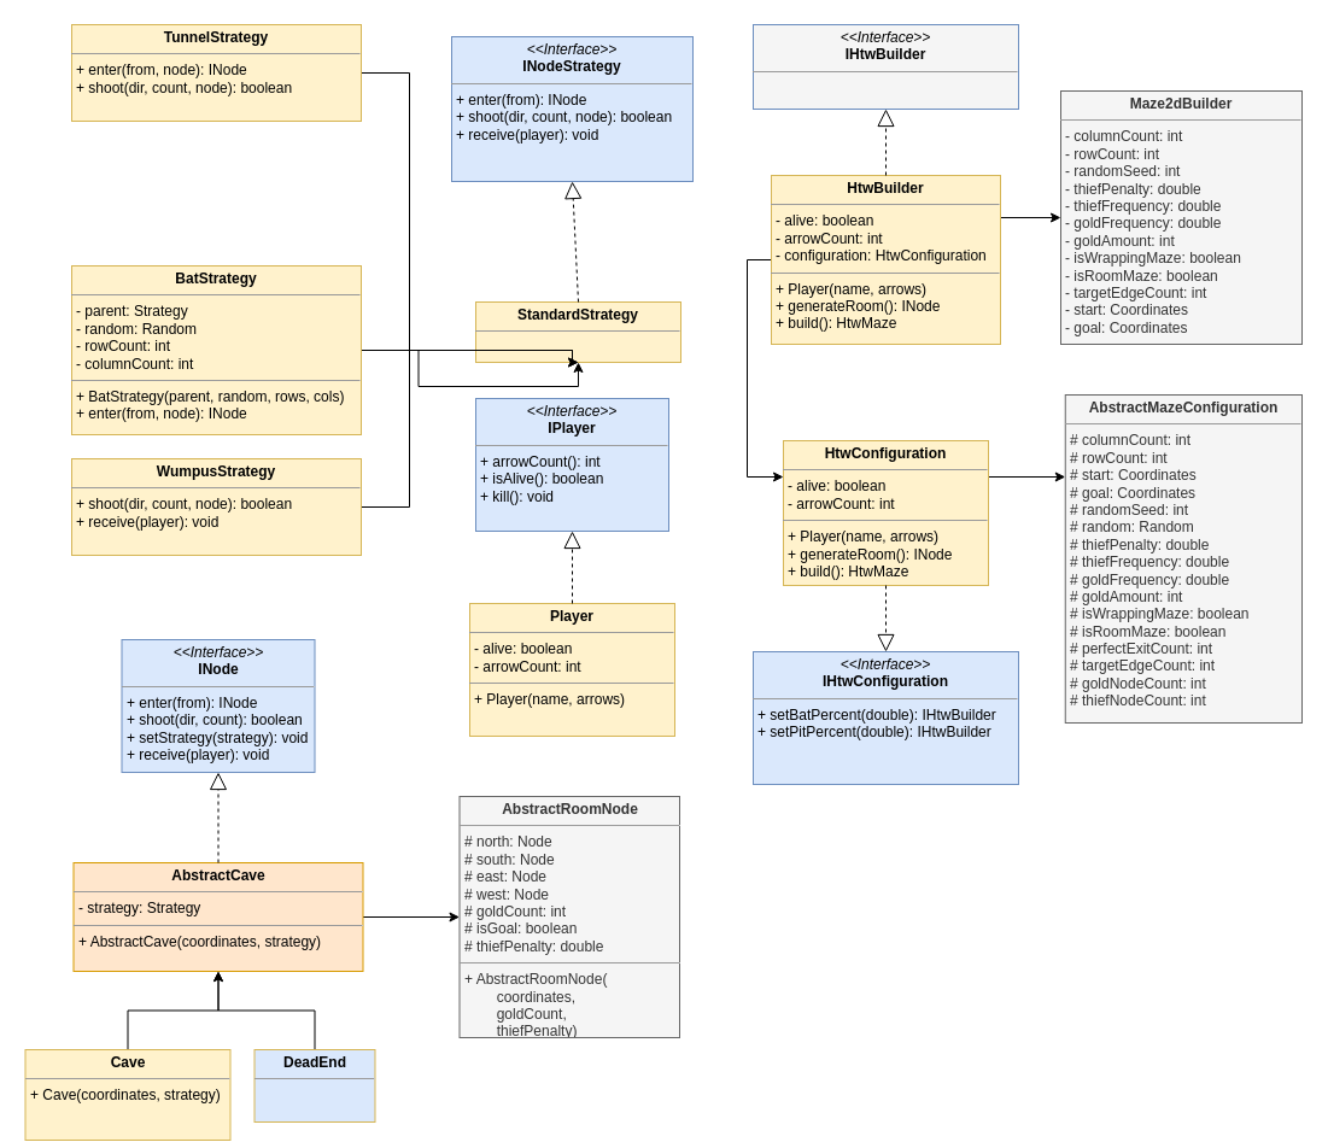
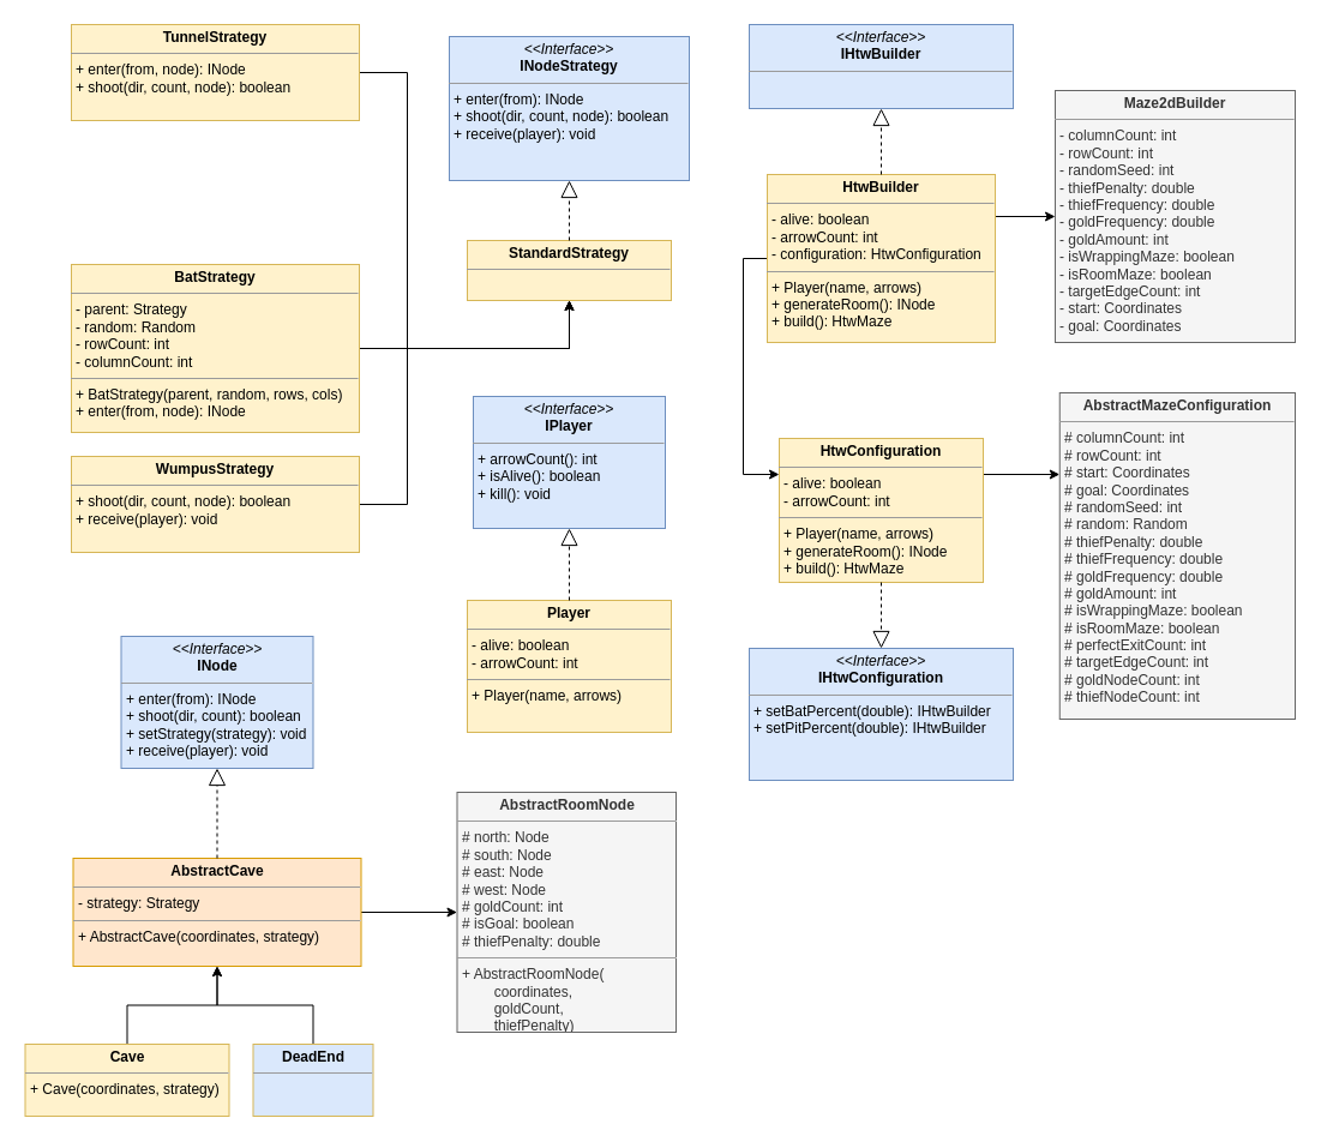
- <mxCell id="27" value="&lt;p style=&quot;margin: 0px ; margin-top: 4px ; text-align: center&quot;&gt;&lt;i&gt;&amp;lt;&amp;lt;Interface&amp;gt;&amp;gt;&lt;/i&gt;&lt;br&gt;&lt;b&gt;IHtwBuilder&lt;/b&gt;&lt;/p&gt;&lt;hr size=&quot;1&quot;&gt;&lt;p style=&quot;margin: 0px ; margin-left: 4px&quot;&gt;&lt;br&gt;&lt;/p&gt;" style="verticalAlign=top;align=left;overflow=fill;fontSize=12;fontFamily=Helvetica;html=1;fillColor=#f5f5f5;strokeColor=#6c8ebf;" vertex="1" parent="1"><mxGeometry x="624" y="20" width="220" height="70" as="geometry" /></mxCell>
+ <mxCell id="27" value="&lt;p style=&quot;margin: 0px ; margin-top: 4px ; text-align: center&quot;&gt;&lt;i&gt;&amp;lt;&amp;lt;Interface&amp;gt;&amp;gt;&lt;/i&gt;&lt;br&gt;&lt;b&gt;IHtwBuilder&lt;/b&gt;&lt;/p&gt;&lt;hr size=&quot;1&quot;&gt;&lt;p style=&quot;margin: 0px ; margin-left: 4px&quot;&gt;&lt;br&gt;&lt;/p&gt;" style="verticalAlign=top;align=left;overflow=fill;fontSize=12;fontFamily=Helvetica;html=1;fillColor=#dae8fc;strokeColor=#6c8ebf;" vertex="1" parent="1"><mxGeometry x="624" y="20" width="220" height="70" as="geometry" /></mxCell>
- <mxCell id="6" value="&lt;p style=&quot;margin: 0px ; margin-top: 4px ; text-align: center&quot;&gt;&lt;b&gt;StandardStrategy&lt;/b&gt;&lt;/p&gt;&lt;hr size=&quot;1&quot;&gt;&lt;p style=&quot;margin: 0px ; margin-left: 4px&quot;&gt;&lt;br&gt;&lt;/p&gt;" style="verticalAlign=top;align=left;overflow=fill;fontSize=12;fontFamily=Helvetica;html=1;fillColor=#fff2cc;strokeColor=#d6b656;" parent="1" vertex="1"><mxGeometry x="394" y="250" width="170" height="50" as="geometry" /></mxCell>
+ <mxCell id="6" value="&lt;p style=&quot;margin: 0px ; margin-top: 4px ; text-align: center&quot;&gt;&lt;b&gt;StandardStrategy&lt;/b&gt;&lt;/p&gt;&lt;hr size=&quot;1&quot;&gt;&lt;p style=&quot;margin: 0px ; margin-left: 4px&quot;&gt;&lt;br&gt;&lt;/p&gt;" style="verticalAlign=top;align=left;overflow=fill;fontSize=12;fontFamily=Helvetica;html=1;fillColor=#fff2cc;strokeColor=#d6b656;" parent="1" vertex="1"><mxGeometry x="389" y="200" width="170" height="50" as="geometry" /></mxCell>
- <mxCell id="20" value="&lt;p style=&quot;margin: 0px ; margin-top: 4px ; text-align: center&quot;&gt;&lt;b&gt;Cave&lt;/b&gt;&lt;/p&gt;&lt;hr size=&quot;1&quot;&gt;&lt;p style=&quot;margin: 0px ; margin-left: 4px&quot;&gt;+ Cave(coordinates, strategy)&lt;/p&gt;" style="verticalAlign=top;align=left;overflow=fill;fontSize=12;fontFamily=Helvetica;html=1;fillColor=#fff2cc;strokeColor=#d6b656;" parent="1" vertex="1"><mxGeometry x="20.5" y="870" width="170" height="75" as="geometry" /></mxCell>
+ <mxCell id="20" value="&lt;p style=&quot;margin: 0px ; margin-top: 4px ; text-align: center&quot;&gt;&lt;b&gt;Cave&lt;/b&gt;&lt;/p&gt;&lt;hr size=&quot;1&quot;&gt;&lt;p style=&quot;margin: 0px ; margin-left: 4px&quot;&gt;+ Cave(coordinates, strategy)&lt;/p&gt;" style="verticalAlign=top;align=left;overflow=fill;fontSize=12;fontFamily=Helvetica;html=1;fillColor=#fff2cc;strokeColor=#d6b656;" parent="1" vertex="1"><mxGeometry x="20.5" y="870" width="170" height="60" as="geometry" /></mxCell>
